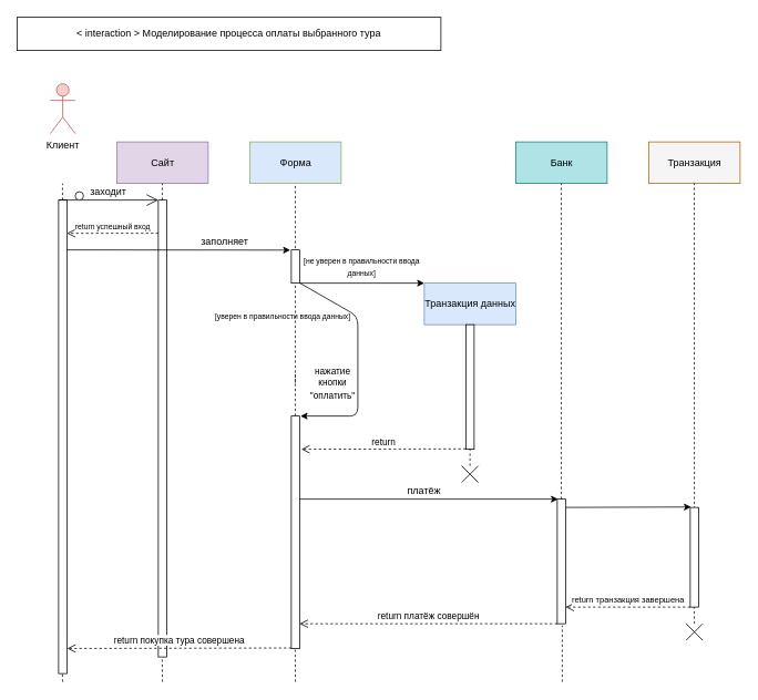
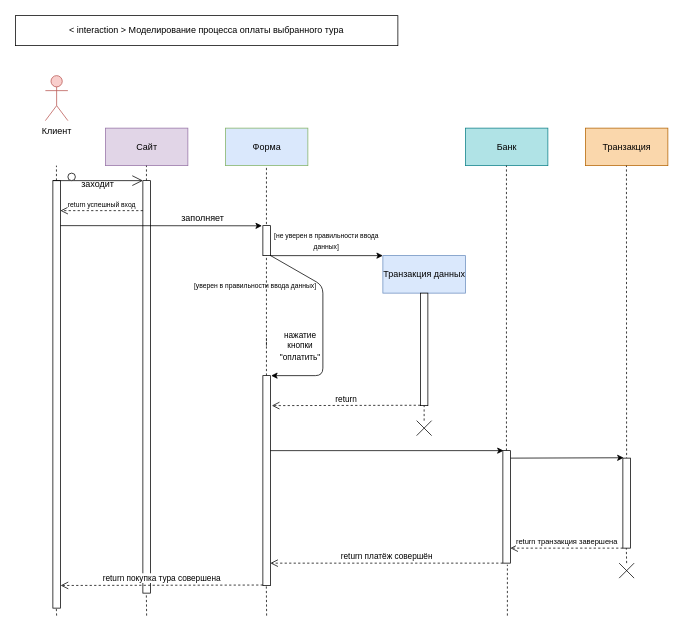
- <mxCell id="7" value="Транзакция" style="html=1;fillColor=#f5f5f5;strokeColor=#b46504;" parent="1" vertex="1"><mxGeometry x="780" y="170" width="110" height="50" as="geometry" /></mxCell>
+ <mxCell id="7" value="Транзакция" style="html=1;fillColor=#fad7ac;strokeColor=#b46504;" parent="1" vertex="1"><mxGeometry x="780" y="170" width="110" height="50" as="geometry" /></mxCell>
- <mxCell id="16" value="заходит" style="text;html=1;strokeColor=none;fillColor=none;align=center;verticalAlign=middle;whiteSpace=wrap;rounded=0;" parent="1" vertex="1"><mxGeometry x="110" y="220" width="40" height="20" as="geometry" /></mxCell>
+ <mxCell id="16" value="заходит" style="text;html=1;strokeColor=none;fillColor=none;align=center;verticalAlign=middle;whiteSpace=wrap;rounded=0;" parent="1" vertex="1"><mxGeometry x="110" y="235" width="40" height="20" as="geometry" /></mxCell>
- <mxCell id="32" value="платёж" style="text;html=1;strokeColor=none;fillColor=none;align=center;verticalAlign=middle;whiteSpace=wrap;rounded=0;" parent="1" vertex="1"><mxGeometry x="490" y="580" width="40" height="20" as="geometry" /></mxCell>
